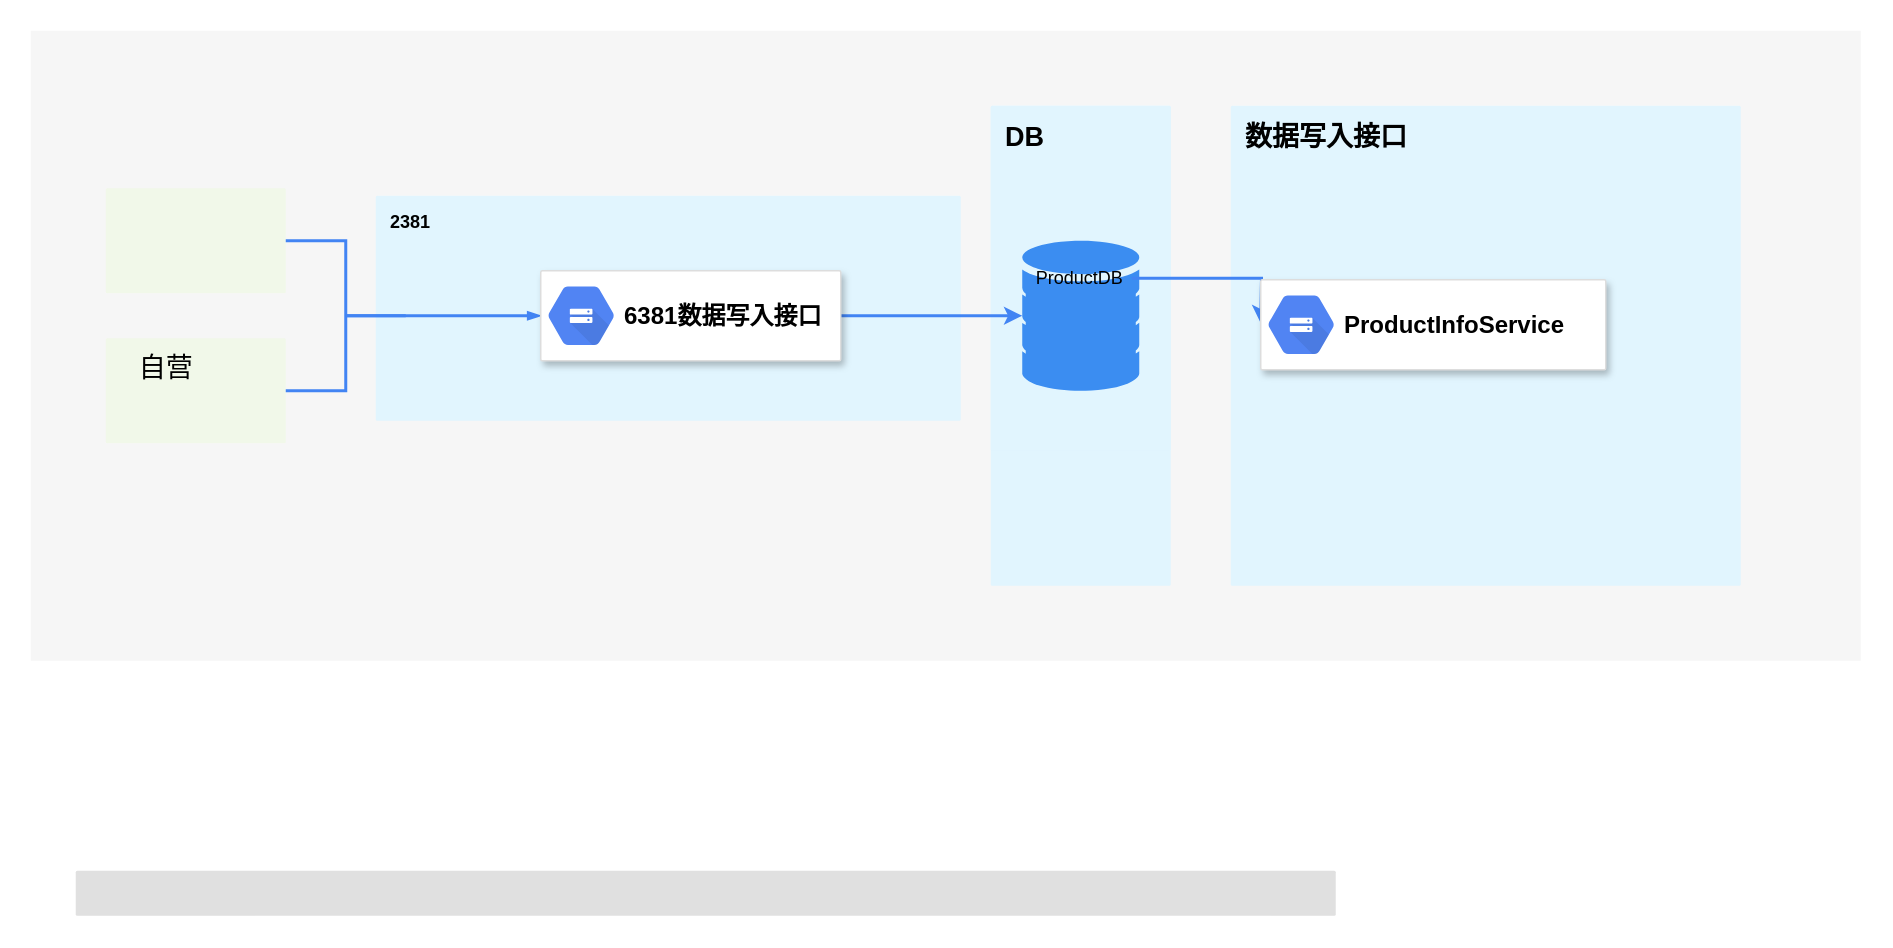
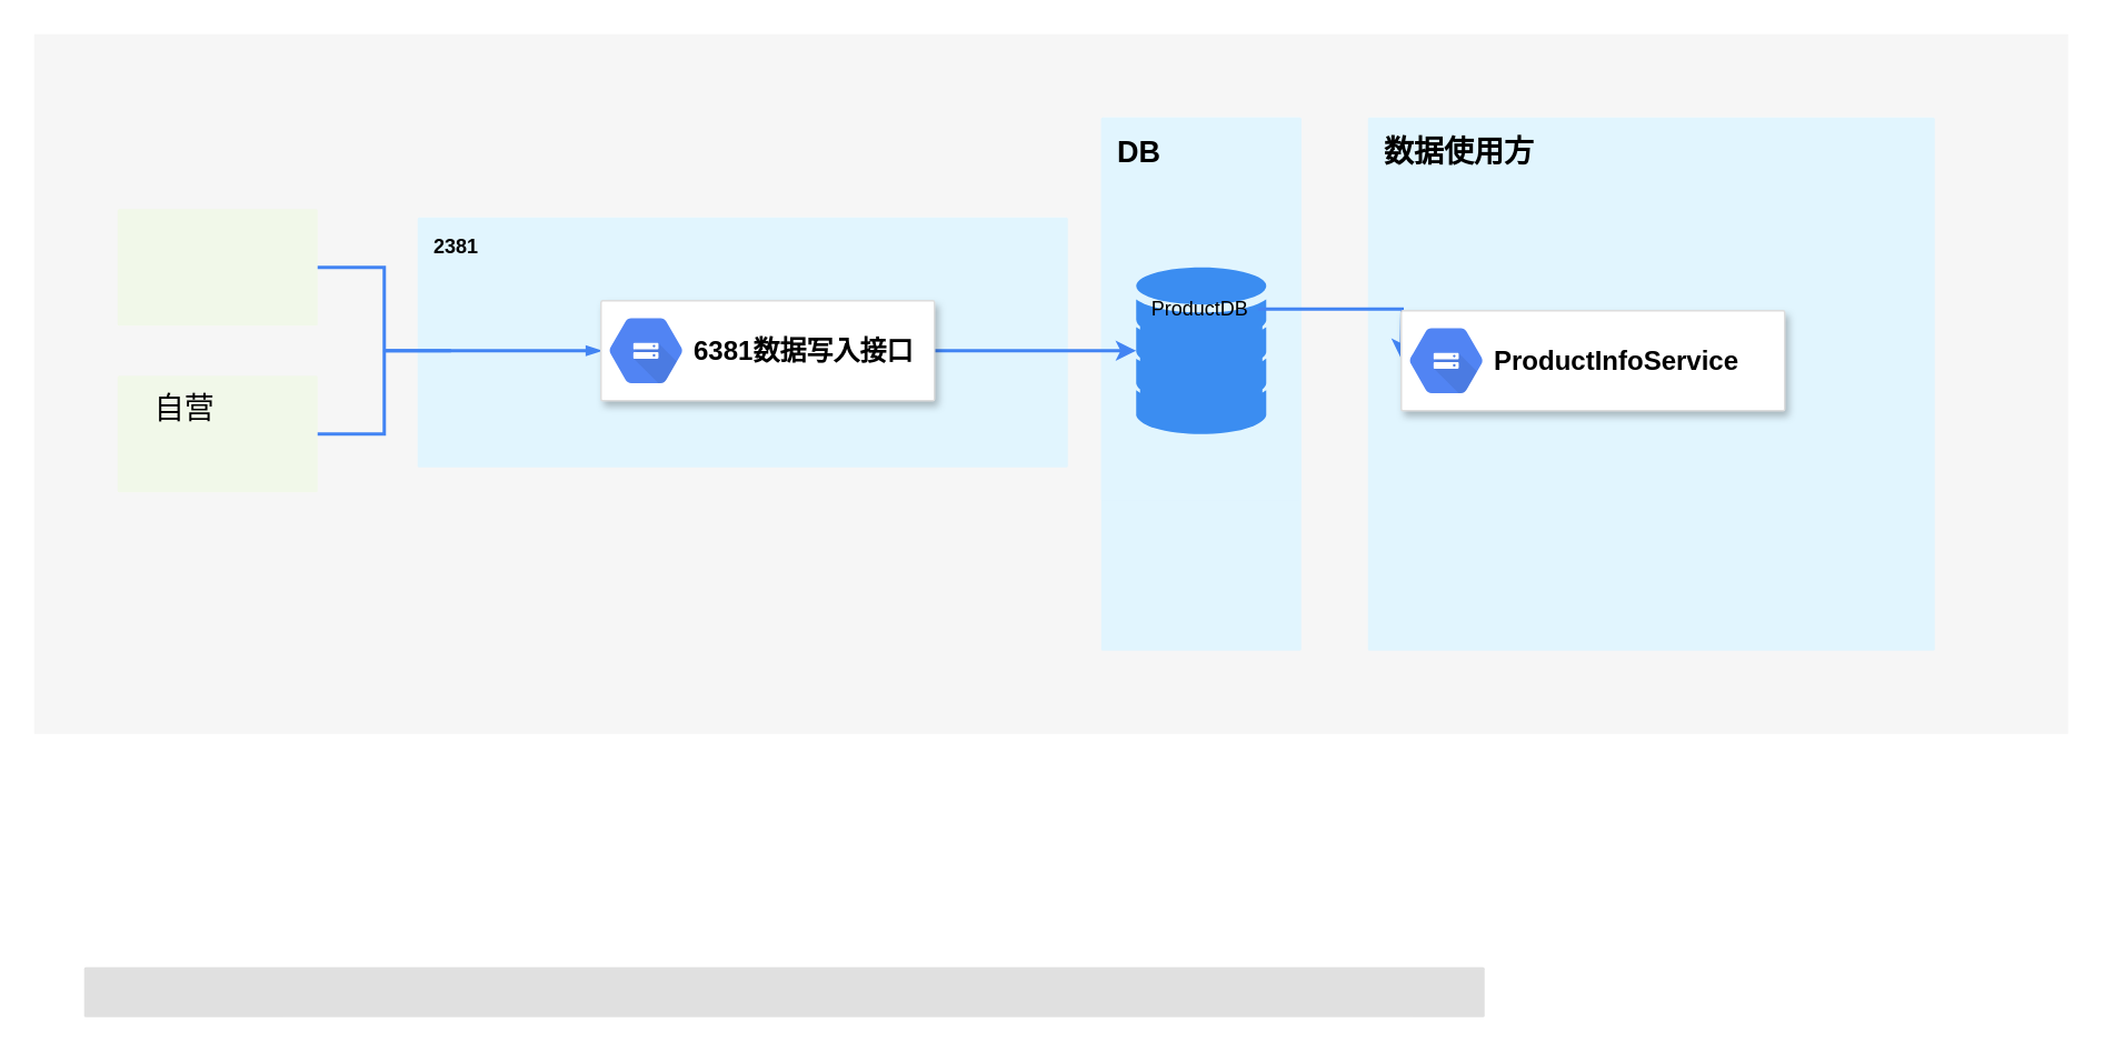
- <mxCell id="3" value="&lt;font color=&quot;#000000&quot; size=&quot;1&quot;&gt;&lt;b style=&quot;font-size: 18px&quot;&gt;数据写入接口&lt;/b&gt;&lt;/font&gt;" style="points=[[0,0,0],[0.25,0,0],[0.5,0,0],[0.75,0,0],[1,0,0],[1,0.25,0],[1,0.5,0],[1,0.75,0],[1,1,0],[0.75,1,0],[0.5,1,0],[0.25,1,0],[0,1,0],[0,0.75,0],[0,0.5,0],[0,0.25,0]];rounded=1;absoluteArcSize=1;arcSize=2;html=1;strokeColor=none;gradientColor=none;shadow=0;dashed=0;fontSize=12;fontColor=#9E9E9E;align=left;verticalAlign=top;spacing=10;spacingTop=-4;fillColor=#E1F5FE;" vertex="1" parent="1"><mxGeometry x="820" y="70" width="340" height="320" as="geometry" /></mxCell>
+ <mxCell id="3" value="&lt;font color=&quot;#000000&quot; size=&quot;1&quot;&gt;&lt;b style=&quot;font-size: 18px&quot;&gt;数据使用方&lt;/b&gt;&lt;/font&gt;" style="points=[[0,0,0],[0.25,0,0],[0.5,0,0],[0.75,0,0],[1,0,0],[1,0.25,0],[1,0.5,0],[1,0.75,0],[1,1,0],[0.75,1,0],[0.5,1,0],[0.25,1,0],[0,1,0],[0,0.75,0],[0,0.5,0],[0,0.25,0]];rounded=1;absoluteArcSize=1;arcSize=2;html=1;strokeColor=none;gradientColor=none;shadow=0;dashed=0;fontSize=12;fontColor=#9E9E9E;align=left;verticalAlign=top;spacing=10;spacingTop=-4;fillColor=#E1F5FE;" vertex="1" parent="1"><mxGeometry x="820" y="70" width="340" height="320" as="geometry" /></mxCell>
